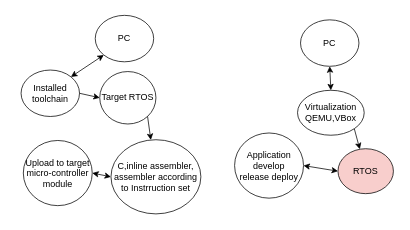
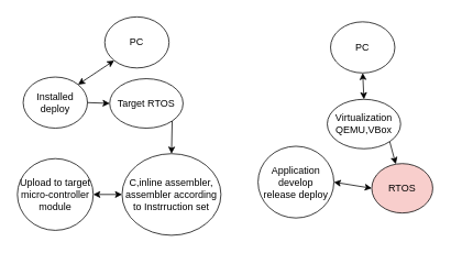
- <mxCell id="16" value="Installed toolchain" style="ellipse;whiteSpace=wrap;html=1;" vertex="1" parent="1"><mxGeometry x="27" y="93" width="78" height="62" as="geometry" /></mxCell>
+ <mxCell id="16" value="Installed deploy" style="ellipse;whiteSpace=wrap;html=1;" vertex="1" parent="1"><mxGeometry x="27" y="93" width="78" height="62" as="geometry" /></mxCell>
- <mxCell id="10" value="Target RTOS" style="ellipse;whiteSpace=wrap;html=1;" vertex="1" parent="1"><mxGeometry x="132" y="95" width="75" height="70" as="geometry" /></mxCell>
+ <mxCell id="10" value="Target RTOS" style="ellipse;whiteSpace=wrap;html=1;" vertex="1" parent="1"><mxGeometry x="132" y="95" width="89" height="60" as="geometry" /></mxCell>
- <mxCell id="12" value="Upload to target micro-controller module" style="ellipse;whiteSpace=wrap;html=1;" vertex="1" parent="1"><mxGeometry x="30" y="187" width="92" height="87" as="geometry" /></mxCell>
+ <mxCell id="12" value="Upload to target micro-controller module" style="ellipse;whiteSpace=wrap;html=1;" vertex="1" parent="1"><mxGeometry x="20" y="192" width="92" height="87" as="geometry" /></mxCell>
